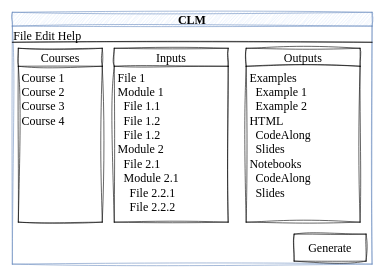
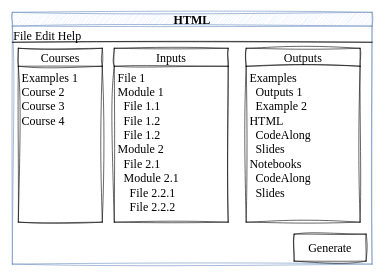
- <mxCell id="2" value="CLM" style="swimlane;whiteSpace=wrap;html=1;sketch=1;hachureGap=4;jiggle=2;curveFitting=1;fontFamily=Architects Daughter;fontSource=https%3A%2F%2Ffonts.googleapis.com%2Fcss%3Ffamily%3DArchitects%2BDaughter;fontSize=20;shadow=0;fillColor=#dae8fc;strokeColor=#6c8ebf;" vertex="1" parent="1"><mxGeometry x="20" y="20" width="600" height="420" as="geometry" /></mxCell>
+ <mxCell id="2" value="HTML" style="swimlane;whiteSpace=wrap;html=1;sketch=1;hachureGap=4;jiggle=2;curveFitting=1;fontFamily=Architects Daughter;fontSource=https%3A%2F%2Ffonts.googleapis.com%2Fcss%3Ffamily%3DArchitects%2BDaughter;fontSize=20;shadow=0;fillColor=#dae8fc;strokeColor=#6c8ebf;" vertex="1" parent="1"><mxGeometry x="20" y="20" width="600" height="420" as="geometry" /></mxCell>
- <mxCell id="4" value="Course 1&lt;br&gt;Course 2&lt;br&gt;Course 3&lt;br&gt;Course 4&lt;br&gt;" style="text;strokeColor=none;fillColor=none;align=left;verticalAlign=top;spacingLeft=4;spacingRight=4;overflow=hidden;points=[[0,0.5],[1,0.5]];portConstraint=eastwest;rotatable=0;whiteSpace=wrap;html=1;fontSize=20;fontFamily=Architects Daughter;labelPosition=center;verticalLabelPosition=middle;" vertex="1" parent="3"><mxGeometry y="30" width="140" height="260" as="geometry" /></mxCell>
+ <mxCell id="4" value="Examples 1&lt;br&gt;Course 2&lt;br&gt;Course 3&lt;br&gt;Course 4&lt;br&gt;" style="text;strokeColor=none;fillColor=none;align=left;verticalAlign=top;spacingLeft=4;spacingRight=4;overflow=hidden;points=[[0,0.5],[1,0.5]];portConstraint=eastwest;rotatable=0;whiteSpace=wrap;html=1;fontSize=20;fontFamily=Architects Daughter;labelPosition=center;verticalLabelPosition=middle;" vertex="1" parent="3"><mxGeometry y="30" width="140" height="260" as="geometry" /></mxCell>
- <mxCell id="8" value="Examples&lt;br&gt;&amp;nbsp; Example 1&lt;br&gt;&amp;nbsp; Example 2&lt;br&gt;HTML&lt;br&gt;&amp;nbsp; CodeAlong&lt;br&gt;&amp;nbsp; Slides&lt;br&gt;Notebooks&lt;br&gt;&amp;nbsp; CodeAlong&lt;br&gt;&amp;nbsp; Slides" style="text;strokeColor=none;fillColor=none;align=left;verticalAlign=top;spacingLeft=4;spacingRight=4;overflow=hidden;points=[[0,0.5],[1,0.5]];portConstraint=eastwest;rotatable=0;whiteSpace=wrap;html=1;fontSize=20;fontFamily=Architects Daughter;labelPosition=center;verticalLabelPosition=middle;" vertex="1" parent="7"><mxGeometry y="30" width="190" height="260" as="geometry" /></mxCell>
+ <mxCell id="8" value="Examples&lt;br&gt;&amp;nbsp; Outputs 1&lt;br&gt;&amp;nbsp; Example 2&lt;br&gt;HTML&lt;br&gt;&amp;nbsp; CodeAlong&lt;br&gt;&amp;nbsp; Slides&lt;br&gt;Notebooks&lt;br&gt;&amp;nbsp; CodeAlong&lt;br&gt;&amp;nbsp; Slides" style="text;strokeColor=none;fillColor=none;align=left;verticalAlign=top;spacingLeft=4;spacingRight=4;overflow=hidden;points=[[0,0.5],[1,0.5]];portConstraint=eastwest;rotatable=0;whiteSpace=wrap;html=1;fontSize=20;fontFamily=Architects Daughter;labelPosition=center;verticalLabelPosition=middle;" vertex="1" parent="7"><mxGeometry y="30" width="190" height="260" as="geometry" /></mxCell>
